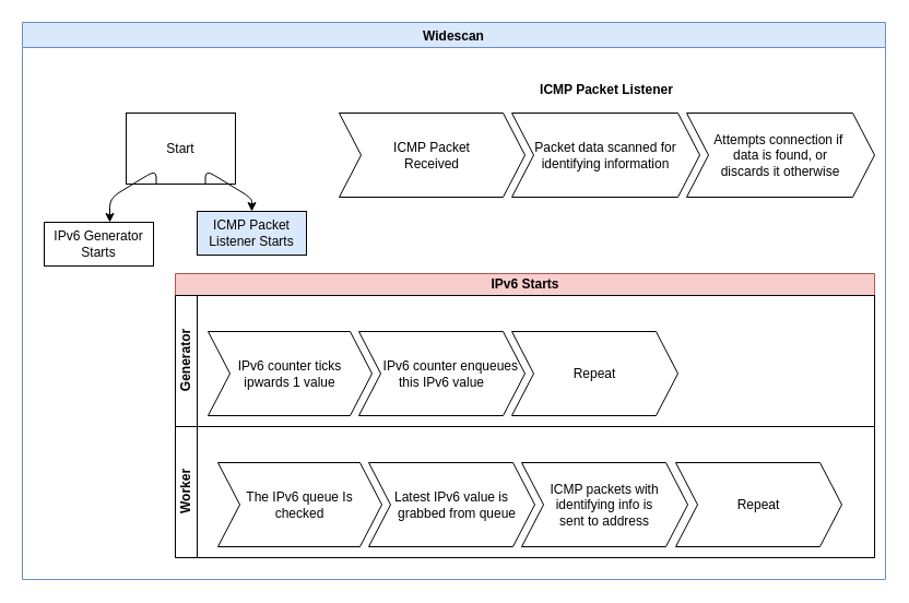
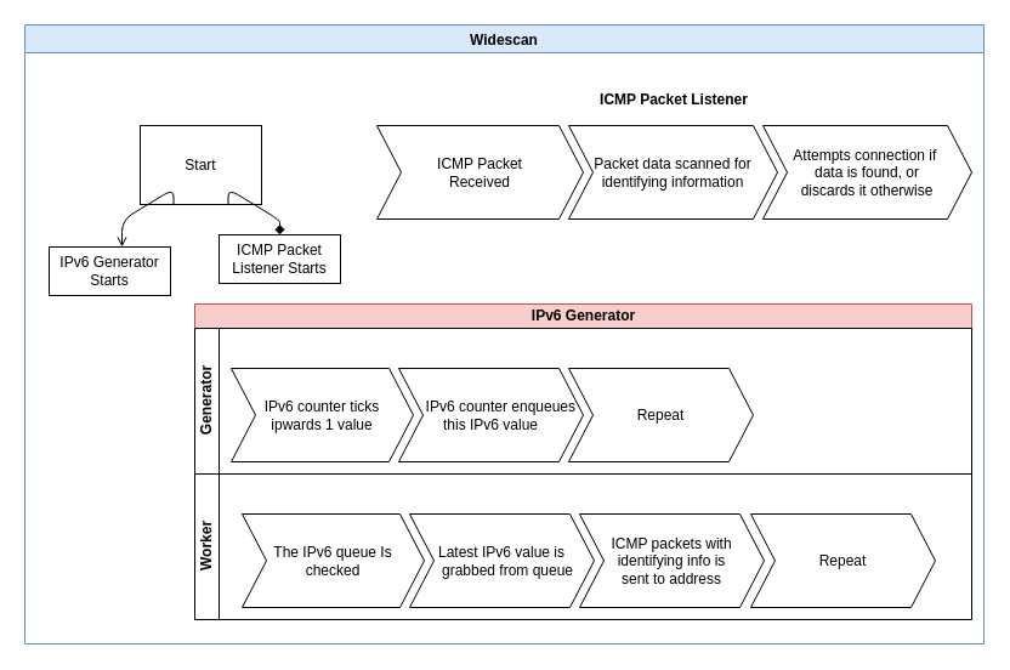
- <mxCell id="7" value="" style="html=1;rounded=1;curved=0;sourcePerimeterSpacing=0;targetPerimeterSpacing=0;startSize=6;endSize=6;noEdgeStyle=1;orthogonal=1;" parent="2" source="3" target="6" edge="1"><mxGeometry relative="1" as="geometry"><Array as="points"><mxPoint x="167.5" y="135" /><mxPoint x="210" y="161" /></Array></mxGeometry></mxCell>
+ <mxCell id="7" value="" style="html=1;rounded=1;curved=0;sourcePerimeterSpacing=0;targetPerimeterSpacing=0;startSize=6;endSize=6;noEdgeStyle=1;orthogonal=1;endArrow=diamond;" parent="2" source="3" target="6" edge="1"><mxGeometry relative="1" as="geometry"><Array as="points"><mxPoint x="167.5" y="135" /><mxPoint x="210" y="161" /></Array></mxGeometry></mxCell>
- <mxCell id="5" value="" style="html=1;rounded=1;curved=0;sourcePerimeterSpacing=0;targetPerimeterSpacing=0;startSize=6;endSize=6;noEdgeStyle=1;orthogonal=1;" parent="2" source="3" target="4" edge="1"><mxGeometry relative="1" as="geometry"><Array as="points"><mxPoint x="122.5" y="135" /><mxPoint x="80" y="161" /></Array></mxGeometry></mxCell>
+ <mxCell id="5" value="" style="html=1;rounded=1;curved=0;sourcePerimeterSpacing=0;targetPerimeterSpacing=0;startSize=6;endSize=6;noEdgeStyle=1;orthogonal=1;endArrow=open;" parent="2" source="3" target="4" edge="1"><mxGeometry relative="1" as="geometry"><Array as="points"><mxPoint x="122.5" y="135" /><mxPoint x="80" y="161" /></Array></mxGeometry></mxCell>
- <mxCell id="6" value="ICMP Packet Listener Starts" style="whiteSpace=wrap;html=1;fillColor=#dae8fc;" parent="2" vertex="1"><mxGeometry x="160" y="173" width="100" height="40" as="geometry" /></mxCell>
+ <mxCell id="6" value="ICMP Packet Listener Starts" style="whiteSpace=wrap;html=1;" parent="2" vertex="1"><mxGeometry x="160" y="173" width="100" height="40" as="geometry" /></mxCell>
- <mxCell id="8" value="IPv6 Starts" style="swimlane;childLayout=stackLayout;resizeParent=1;resizeParentMax=0;horizontal=1;startSize=20;horizontalStack=0;html=1;fillColor=#f8cecc;strokeColor=#b85450;" parent="2" vertex="1"><mxGeometry x="140" y="230" width="640" height="260" as="geometry" /></mxCell>
+ <mxCell id="8" value="IPv6 Generator" style="swimlane;childLayout=stackLayout;resizeParent=1;resizeParentMax=0;horizontal=1;startSize=20;horizontalStack=0;html=1;fillColor=#f8cecc;strokeColor=#b85450;" parent="2" vertex="1"><mxGeometry x="140" y="230" width="640" height="260" as="geometry" /></mxCell>
